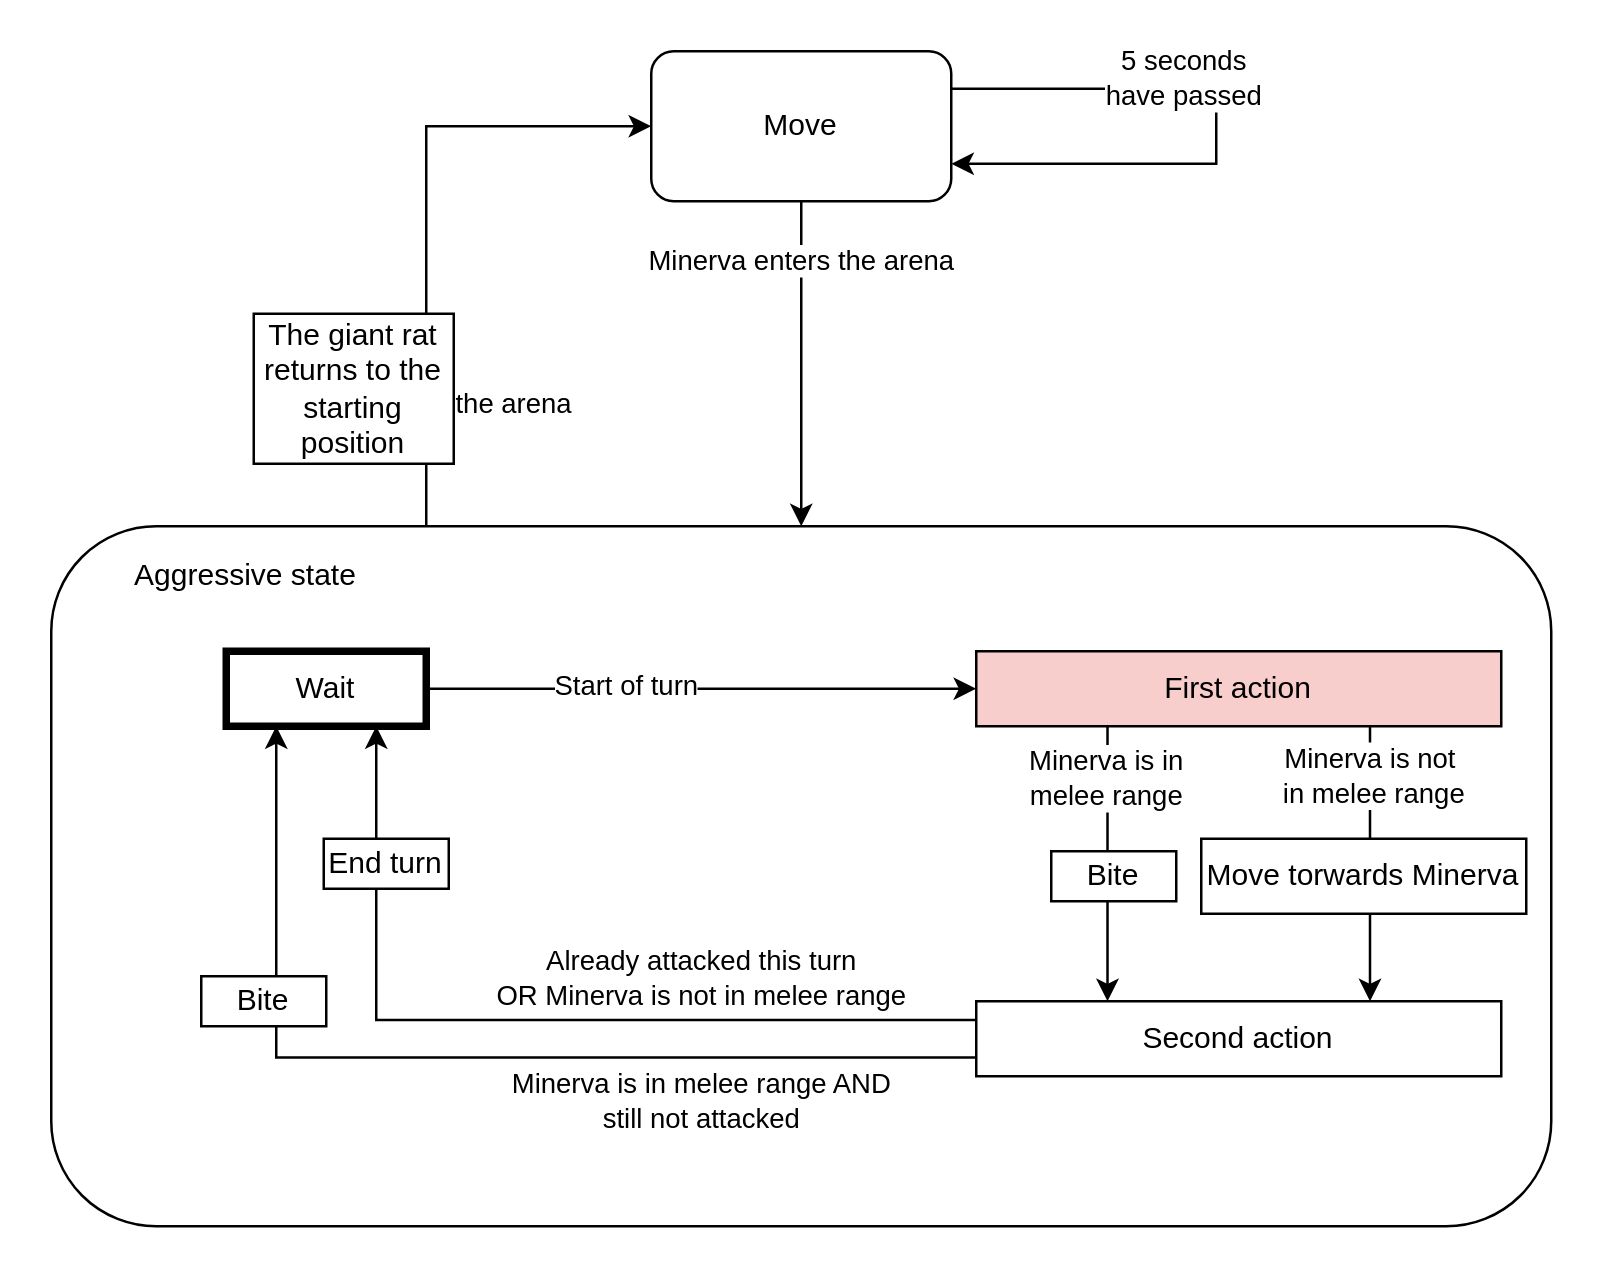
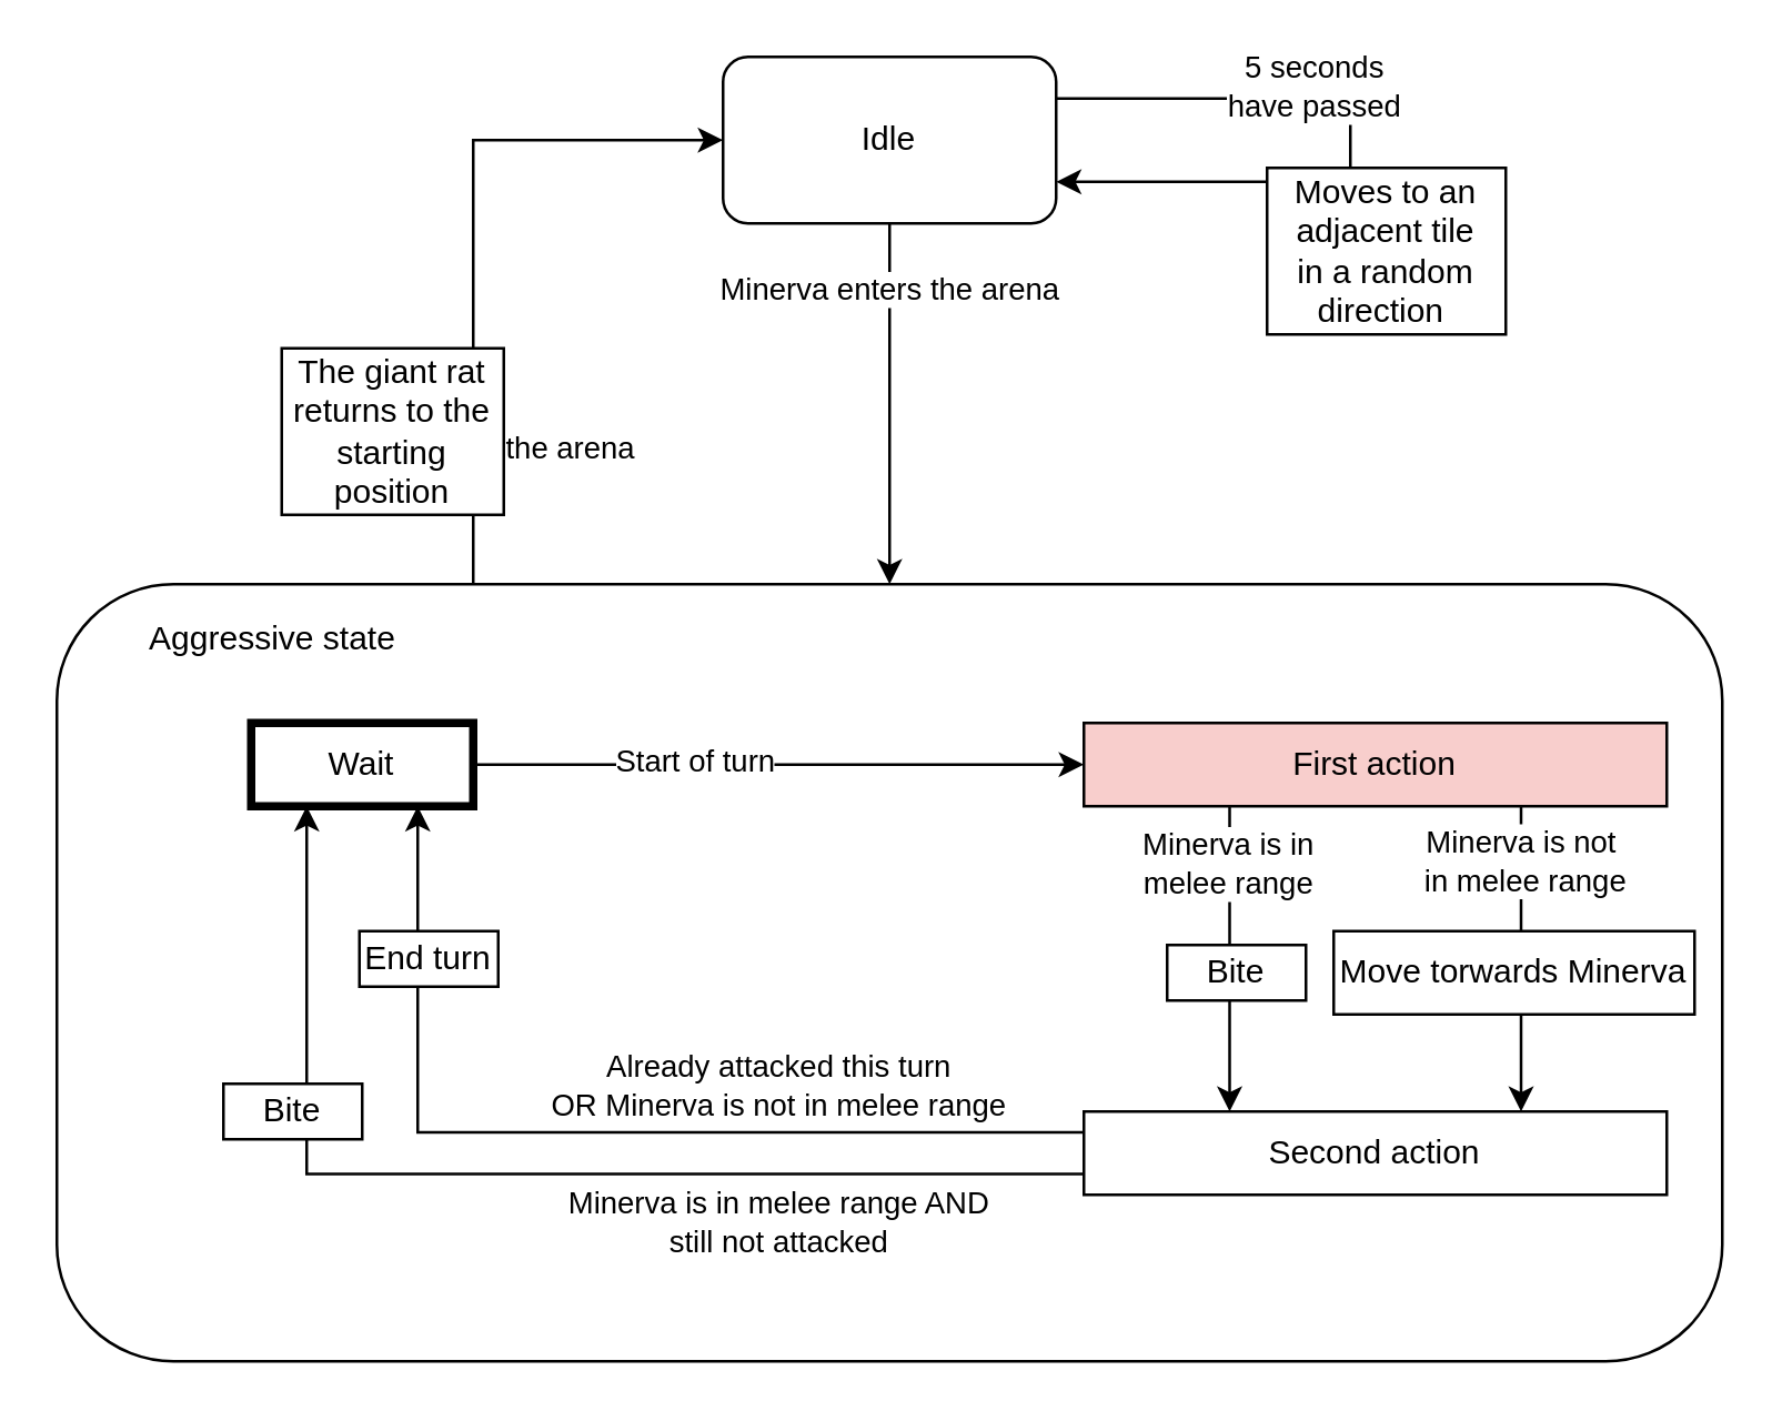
- <mxCell id="2" value="Move" style="rounded=1;whiteSpace=wrap;html=1;" parent="1" vertex="1"><mxGeometry x="260" y="20" width="120" height="60" as="geometry" /></mxCell>
+ <mxCell id="2" value="Idle" style="rounded=1;whiteSpace=wrap;html=1;" parent="1" vertex="1"><mxGeometry x="260" y="20" width="120" height="60" as="geometry" /></mxCell>
+ <mxCell id="31" value="Moves to an adjacent tile&lt;br&gt;in a random direction&amp;nbsp;" style="text;html=1;align=center;verticalAlign=middle;whiteSpace=wrap;rounded=0;fillColor=#ffffff;strokeColor=#000000;" parent="22" vertex="1"><mxGeometry x="456" y="60" width="86" height="60" as="geometry" /></mxCell>
